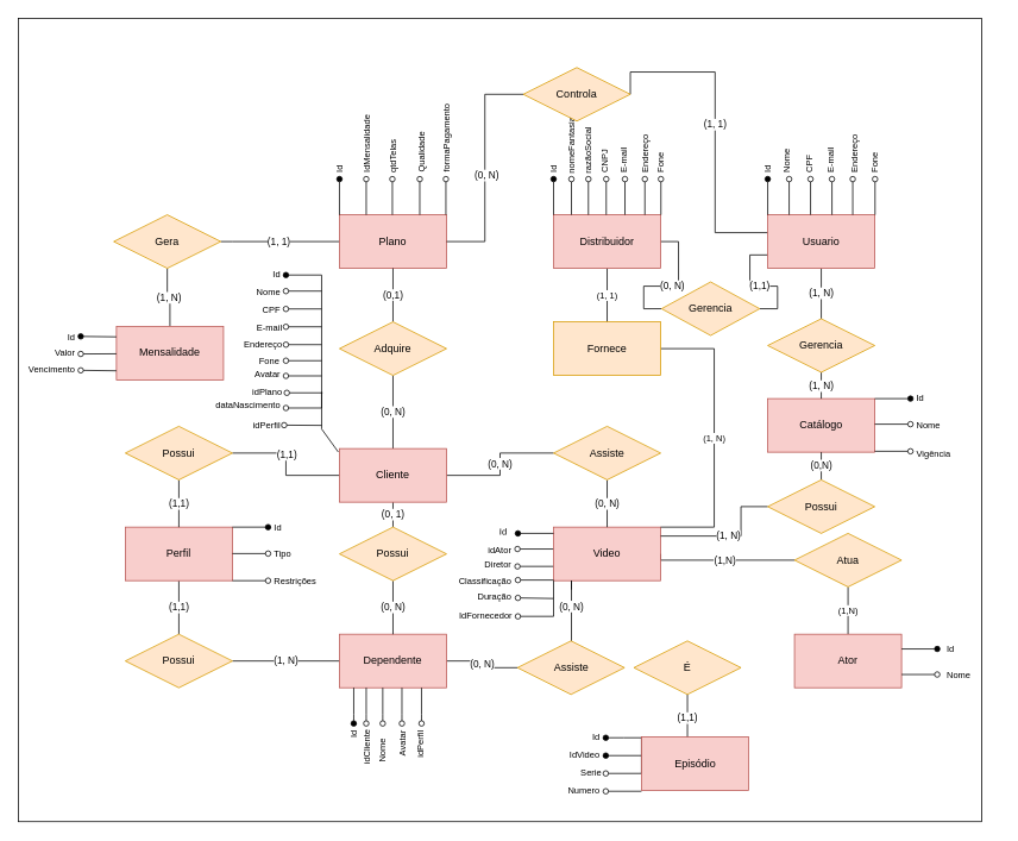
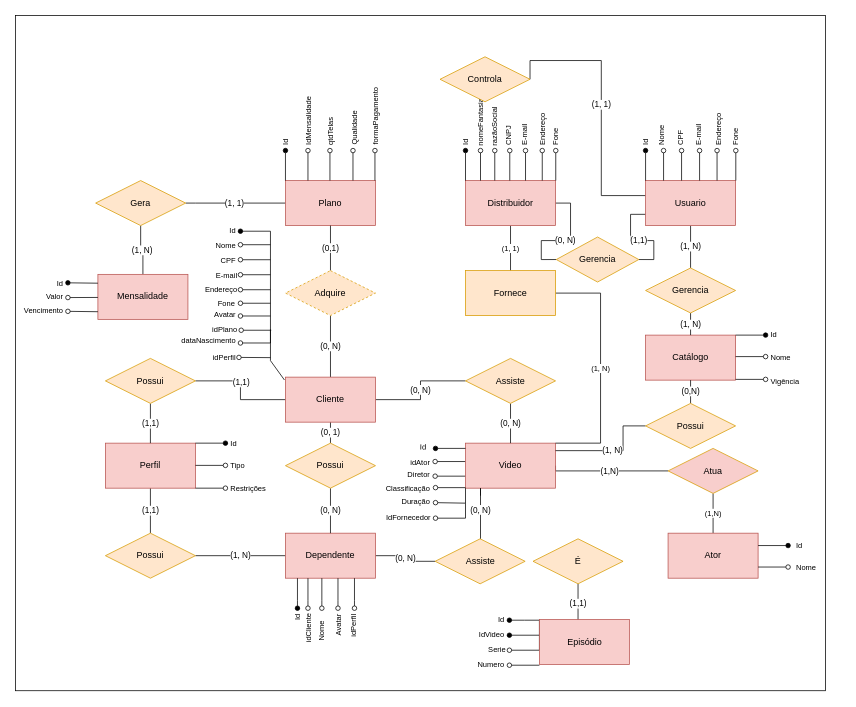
- <mxCell id="152" style="edgeStyle=orthogonalEdgeStyle;rounded=0;orthogonalLoop=1;jettySize=auto;html=1;entryX=1;entryY=0.5;entryDx=0;entryDy=0;endArrow=none;endFill=0;" parent="1" source="154" target="13" edge="1"><mxGeometry relative="1" as="geometry" /></mxCell>
- <mxCell id="153" value="(0, N)" style="edgeLabel;html=1;align=center;verticalAlign=middle;resizable=0;points=[];" parent="152" vertex="1" connectable="0"><mxGeometry x="0.058" y="1" relative="1" as="geometry"><mxPoint as="offset" /></mxGeometry></mxCell>
- <mxCell id="24" value="Adquire" style="rhombus;whiteSpace=wrap;html=1;fillColor=#ffe6cc;strokeColor=#d79b00;" parent="1" vertex="1"><mxGeometry x="380" y="360" width="120" height="60" as="geometry" /></mxCell>
+ <mxCell id="24" value="Adquire" style="rhombus;whiteSpace=wrap;html=1;fillColor=#ffe6cc;strokeColor=#d79b00;dashed=1;" parent="1" vertex="1"><mxGeometry x="380" y="360" width="120" height="60" as="geometry" /></mxCell>
- <mxCell id="147" value="Atua" style="rhombus;whiteSpace=wrap;html=1;fillColor=#ffe6cc;strokeColor=#d79b00;" parent="1" vertex="1"><mxGeometry x="890" y="597" width="120" height="60" as="geometry" /></mxCell>
+ <mxCell id="147" value="Atua" style="rhombus;whiteSpace=wrap;html=1;fillColor=#f8cecc;strokeColor=#d79b00;" parent="1" vertex="1"><mxGeometry x="890" y="597" width="120" height="60" as="geometry" /></mxCell>
